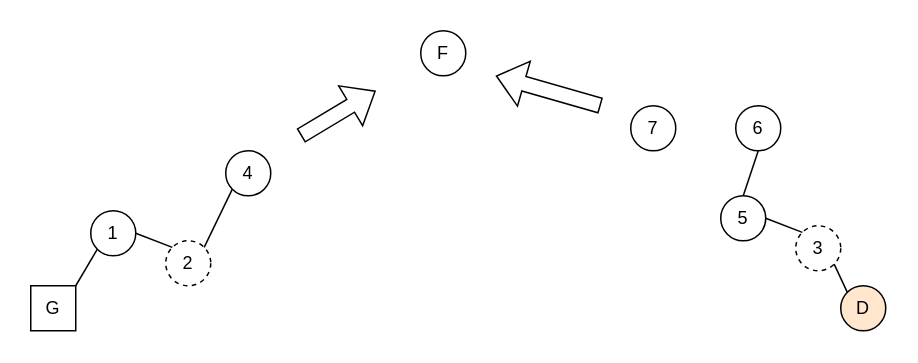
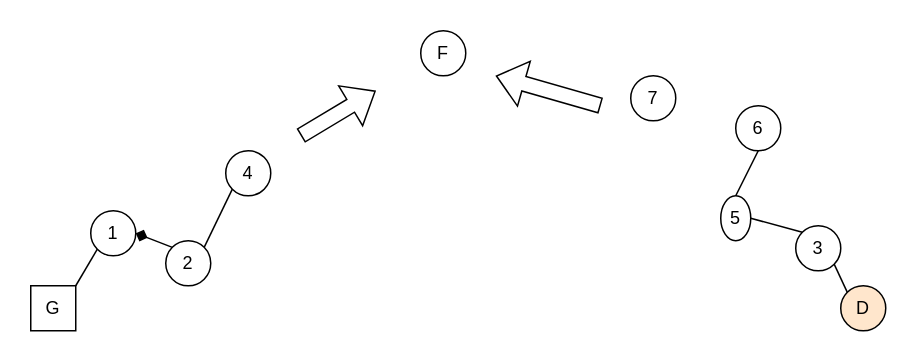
- <mxCell id="16" value="7" style="ellipse;whiteSpace=wrap;html=1;aspect=fixed;" vertex="1" parent="1"><mxGeometry x="420" y="70" width="30" height="30" as="geometry" /></mxCell>
+ <mxCell id="16" value="7" style="ellipse;whiteSpace=wrap;html=1;aspect=fixed;" vertex="1" parent="1"><mxGeometry x="420" y="50" width="30" height="30" as="geometry" /></mxCell>
- <mxCell id="6" value="5" style="ellipse;whiteSpace=wrap;html=1;aspect=fixed;" vertex="1" parent="1"><mxGeometry x="480" y="130" width="30" height="30" as="geometry" /></mxCell>
+ <mxCell id="6" value="5" style="ellipse;whiteSpace=wrap;html=1;aspect=fixed;" vertex="1" parent="1"><mxGeometry x="480" y="130" width="20" height="30" as="geometry" /></mxCell>
- <mxCell id="11" value="" style="endArrow=none;html=1;rounded=0;exitX=0;exitY=0;exitDx=0;exitDy=0;entryX=1;entryY=0.5;entryDx=0;entryDy=0;" edge="1" parent="1" source="4" target="3"><mxGeometry width="50" height="50" relative="1" as="geometry"><mxPoint x="56" y="204" as="sourcePoint" /><mxPoint x="74" y="176" as="targetPoint" /></mxGeometry></mxCell>
+ <mxCell id="11" value="" style="endArrow=diamond;html=1;rounded=0;exitX=0;exitY=0;exitDx=0;exitDy=0;entryX=1;entryY=0.5;entryDx=0;entryDy=0;" edge="1" parent="1" source="4" target="3"><mxGeometry width="50" height="50" relative="1" as="geometry"><mxPoint x="56" y="204" as="sourcePoint" /><mxPoint x="74" y="176" as="targetPoint" /></mxGeometry></mxCell>
- <mxCell id="7" value="3" style="ellipse;whiteSpace=wrap;html=1;aspect=fixed;dashed=1;" vertex="1" parent="1"><mxGeometry x="530" y="150" width="30" height="30" as="geometry" /></mxCell>
+ <mxCell id="7" value="3" style="ellipse;whiteSpace=wrap;html=1;aspect=fixed;" vertex="1" parent="1"><mxGeometry x="530" y="150" width="30" height="30" as="geometry" /></mxCell>
- <mxCell id="4" value="2" style="ellipse;whiteSpace=wrap;html=1;aspect=fixed;dashed=1;" vertex="1" parent="1"><mxGeometry x="110" y="160" width="30" height="30" as="geometry" /></mxCell>
+ <mxCell id="4" value="2" style="ellipse;whiteSpace=wrap;html=1;aspect=fixed;" vertex="1" parent="1"><mxGeometry x="110" y="160" width="30" height="30" as="geometry" /></mxCell>
